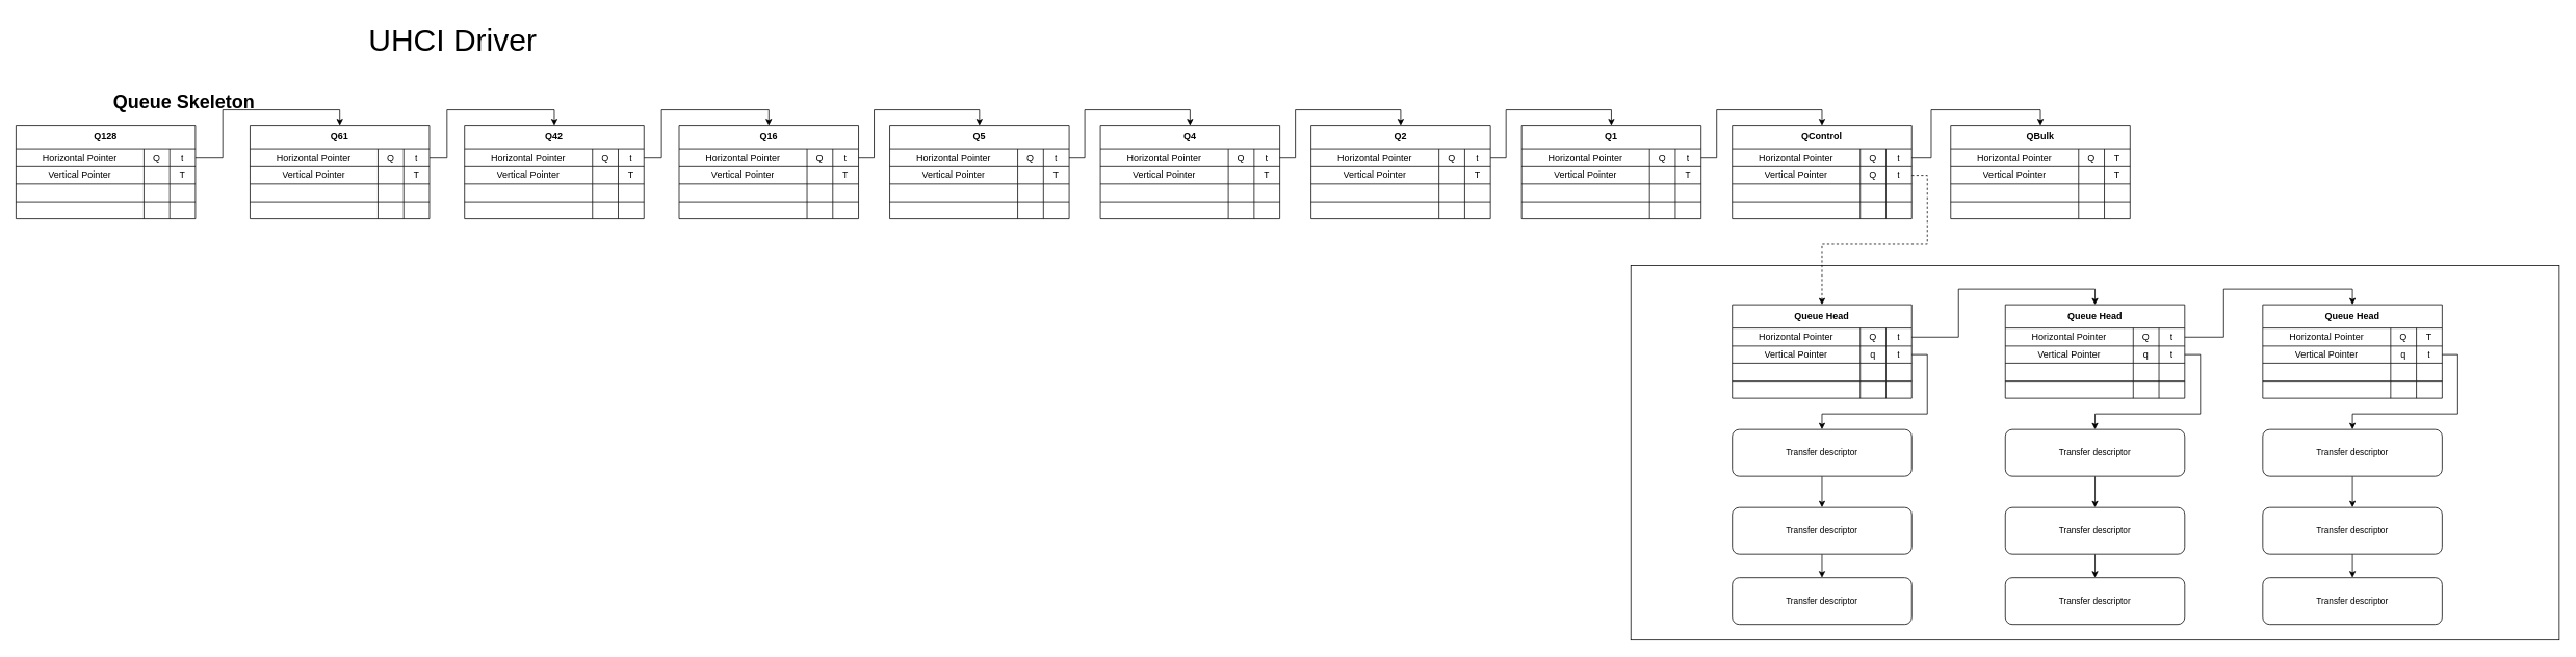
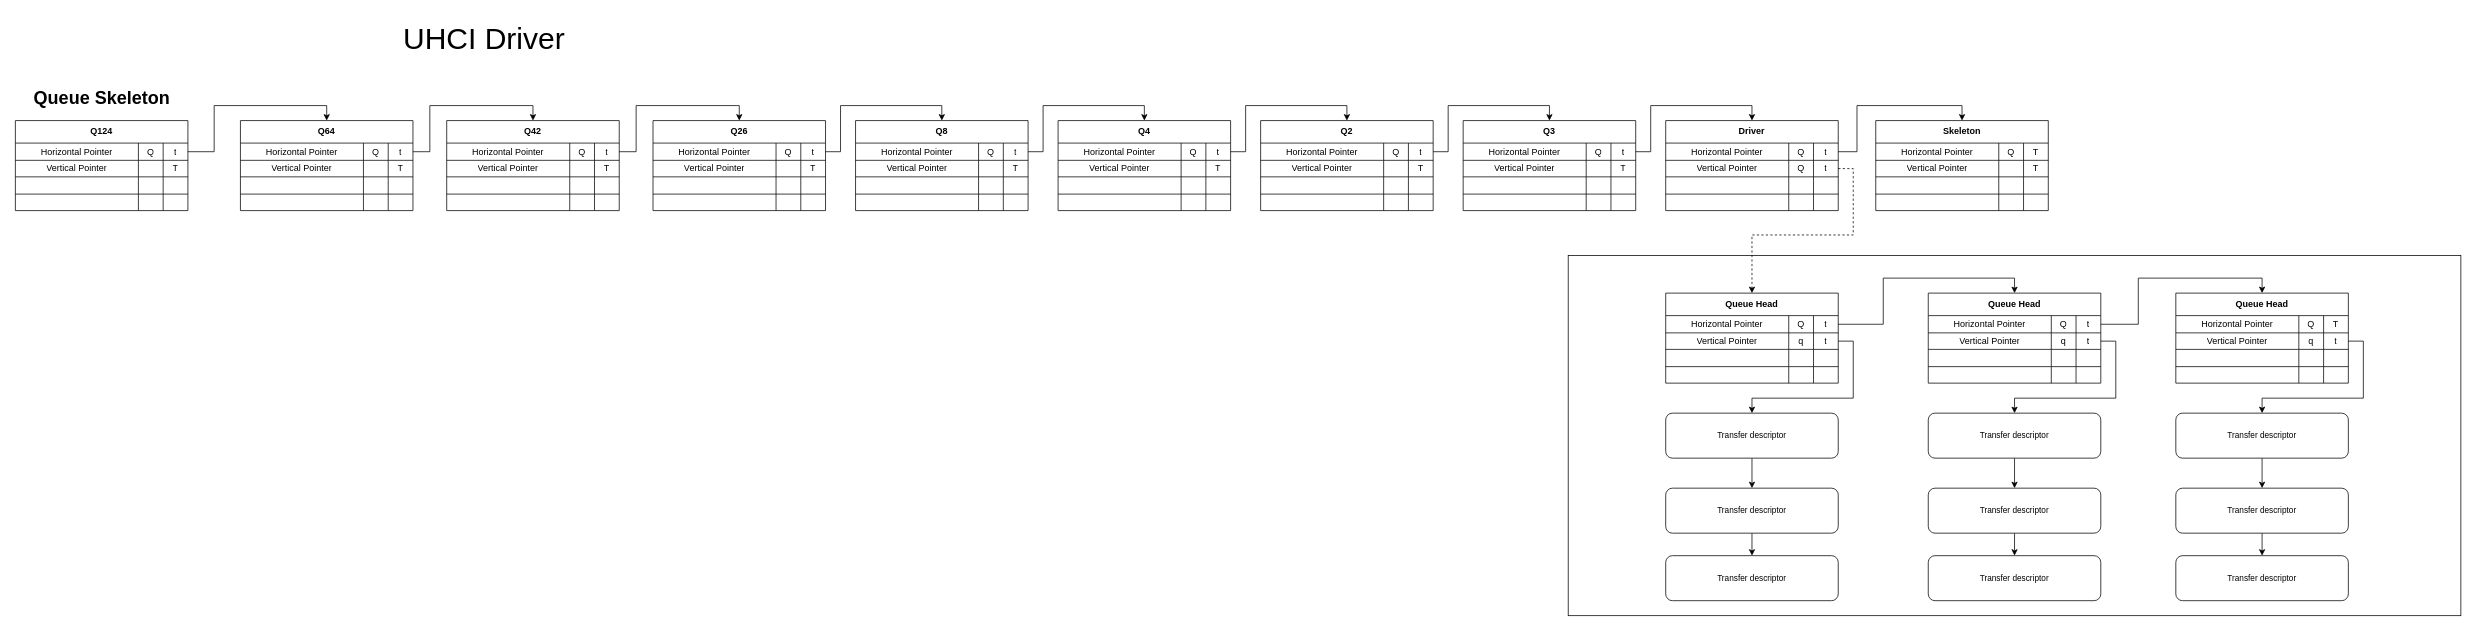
- <mxCell id="3" value="UHCI Driver" style="text;html=1;strokeColor=none;fillColor=none;align=center;verticalAlign=middle;whiteSpace=wrap;rounded=0;fontSize=40;" parent="1" vertex="1"><mxGeometry x="290" width="580" height="60" as="geometry" y="20" /></mxCell>
+ <mxCell id="3" value="UHCI Driver" style="text;html=1;strokeColor=none;fillColor=none;align=center;verticalAlign=middle;whiteSpace=wrap;rounded=0;fontSize=40;" parent="1" vertex="1"><mxGeometry x="355" y="20" width="580" height="60" as="geometry" /></mxCell>
- <mxCell id="4" value="Queue Skeleton" style="text;strokeColor=none;fillColor=none;html=1;fontSize=24;fontStyle=1;verticalAlign=middle;align=center;" parent="1" vertex="1"><mxGeometry x="120" y="110" width="230" height="40" as="geometry" /></mxCell>
+ <mxCell id="4" value="Queue Skeleton" style="text;strokeColor=none;fillColor=none;html=1;fontSize=24;fontStyle=1;verticalAlign=middle;align=center;" parent="1" vertex="1"><mxGeometry x="20" y="110" width="230" height="40" as="geometry" /></mxCell>
- <mxCell id="5" value="Q128" style="shape=table;html=1;whiteSpace=wrap;startSize=30;container=1;collapsible=0;childLayout=tableLayout;fontStyle=1;align=center;fixedRows=0;columnLines=1;rowLines=1;" parent="1" vertex="1"><mxGeometry x="20" y="160" width="230" height="120" as="geometry" /></mxCell>
+ <mxCell id="5" value="Q124" style="shape=table;html=1;whiteSpace=wrap;startSize=30;container=1;collapsible=0;childLayout=tableLayout;fontStyle=1;align=center;fixedRows=0;columnLines=1;rowLines=1;" parent="1" vertex="1"><mxGeometry x="20" y="160" width="230" height="120" as="geometry" /></mxCell>
- <mxCell id="22" value="Q61" style="shape=table;html=1;whiteSpace=wrap;startSize=30;container=1;collapsible=0;childLayout=tableLayout;fontStyle=1;align=center;fixedRows=0;columnLines=1;rowLines=1;" parent="1" vertex="1"><mxGeometry x="320" y="160" width="230" height="120" as="geometry" /></mxCell>
+ <mxCell id="22" value="Q64" style="shape=table;html=1;whiteSpace=wrap;startSize=30;container=1;collapsible=0;childLayout=tableLayout;fontStyle=1;align=center;fixedRows=0;columnLines=1;rowLines=1;" parent="1" vertex="1"><mxGeometry x="320" y="160" width="230" height="120" as="geometry" /></mxCell>
- <mxCell id="56" value="Q16" style="shape=table;html=1;whiteSpace=wrap;startSize=30;container=1;collapsible=0;childLayout=tableLayout;fontStyle=1;align=center;fixedRows=0;columnLines=1;rowLines=1;" parent="1" vertex="1"><mxGeometry x="870" y="160" width="230" height="120" as="geometry" /></mxCell>
+ <mxCell id="56" value="Q26" style="shape=table;html=1;whiteSpace=wrap;startSize=30;container=1;collapsible=0;childLayout=tableLayout;fontStyle=1;align=center;fixedRows=0;columnLines=1;rowLines=1;" parent="1" vertex="1"><mxGeometry x="870" y="160" width="230" height="120" as="geometry" /></mxCell>
- <mxCell id="73" value="Q5" style="shape=table;html=1;whiteSpace=wrap;startSize=30;container=1;collapsible=0;childLayout=tableLayout;fontStyle=1;align=center;fixedRows=0;columnLines=1;rowLines=1;" parent="1" vertex="1"><mxGeometry x="1140" y="160" width="230" height="120" as="geometry" /></mxCell>
+ <mxCell id="73" value="Q8" style="shape=table;html=1;whiteSpace=wrap;startSize=30;container=1;collapsible=0;childLayout=tableLayout;fontStyle=1;align=center;fixedRows=0;columnLines=1;rowLines=1;" parent="1" vertex="1"><mxGeometry x="1140" y="160" width="230" height="120" as="geometry" /></mxCell>
- <mxCell id="124" value="Q1" style="shape=table;html=1;whiteSpace=wrap;startSize=30;container=1;collapsible=0;childLayout=tableLayout;fontStyle=1;align=center;fixedRows=0;columnLines=1;rowLines=1;" parent="1" vertex="1"><mxGeometry x="1950" y="160" width="230" height="120" as="geometry" /></mxCell>
+ <mxCell id="124" value="Q3" style="shape=table;html=1;whiteSpace=wrap;startSize=30;container=1;collapsible=0;childLayout=tableLayout;fontStyle=1;align=center;fixedRows=0;columnLines=1;rowLines=1;" parent="1" vertex="1"><mxGeometry x="1950" y="160" width="230" height="120" as="geometry" /></mxCell>
- <mxCell id="141" value="QControl" style="shape=table;html=1;whiteSpace=wrap;startSize=30;container=1;collapsible=0;childLayout=tableLayout;fontStyle=1;align=center;fixedRows=0;columnLines=1;rowLines=1;" parent="1" vertex="1"><mxGeometry x="2220" y="160" width="230" height="120" as="geometry" /></mxCell>
+ <mxCell id="141" value="Driver" style="shape=table;html=1;whiteSpace=wrap;startSize=30;container=1;collapsible=0;childLayout=tableLayout;fontStyle=1;align=center;fixedRows=0;columnLines=1;rowLines=1;" parent="1" vertex="1"><mxGeometry x="2220" y="160" width="230" height="120" as="geometry" /></mxCell>
- <mxCell id="158" value="QBulk" style="shape=table;html=1;whiteSpace=wrap;startSize=30;container=1;collapsible=0;childLayout=tableLayout;fontStyle=1;align=center;fixedRows=0;columnLines=1;rowLines=1;" parent="1" vertex="1"><mxGeometry x="2500" y="160" width="230" height="120" as="geometry" /></mxCell>
+ <mxCell id="158" value="Skeleton" style="shape=table;html=1;whiteSpace=wrap;startSize=30;container=1;collapsible=0;childLayout=tableLayout;fontStyle=1;align=center;fixedRows=0;columnLines=1;rowLines=1;" parent="1" vertex="1"><mxGeometry x="2500" y="160" width="230" height="120" as="geometry" /></mxCell>
